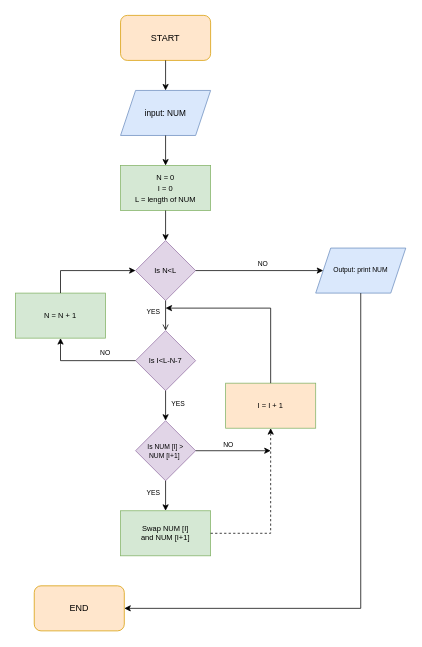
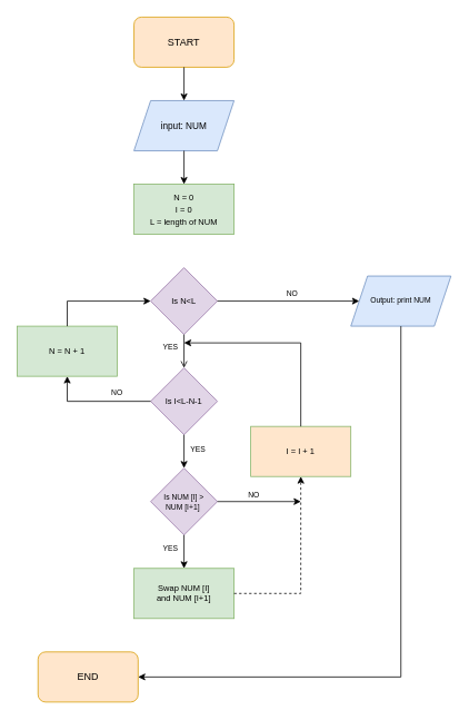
- <mxCell id="10" value="" style="endArrow=classic;html=1;rounded=0;fontSize=10;entryX=0.5;entryY=0;entryDx=0;entryDy=0;exitX=0.5;exitY=1;exitDx=0;exitDy=0;" edge="1" parent="1" source="5" target="6"><mxGeometry width="50" height="50" relative="1" as="geometry"><mxPoint x="200" y="320" as="sourcePoint" /><mxPoint x="250" y="270" as="targetPoint" /></mxGeometry></mxCell>
- <mxCell id="15" value="Is I&amp;lt;L-N-7" style="rhombus;whiteSpace=wrap;html=1;fontSize=10;fillColor=#e1d5e7;strokeColor=#9673a6;" vertex="1" parent="1"><mxGeometry x="180" y="440" width="80" height="80" as="geometry" /></mxCell>
+ <mxCell id="15" value="Is I&amp;lt;L-N-1" style="rhombus;whiteSpace=wrap;html=1;fontSize=10;fillColor=#e1d5e7;strokeColor=#9673a6;" vertex="1" parent="1"><mxGeometry x="180" y="440" width="80" height="80" as="geometry" /></mxCell>
